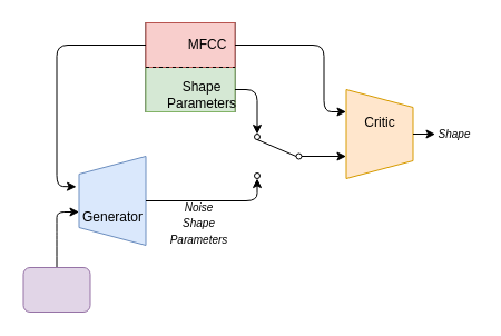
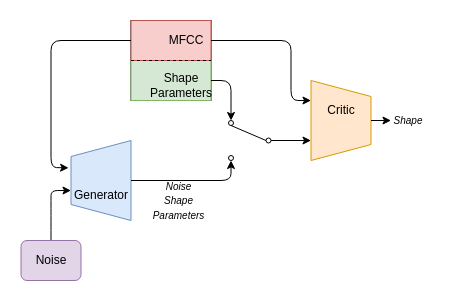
+ <mxCell id="14" value="Noise" style="text;html=1;strokeColor=none;fillColor=none;align=center;verticalAlign=middle;whiteSpace=wrap;rounded=0;" vertex="1" parent="1"><mxGeometry x="30.5" y="250" width="40" height="20" as="geometry" /></mxCell>
